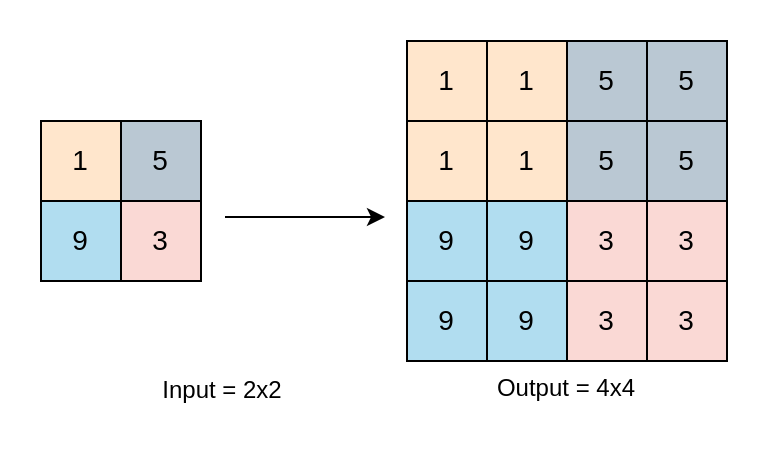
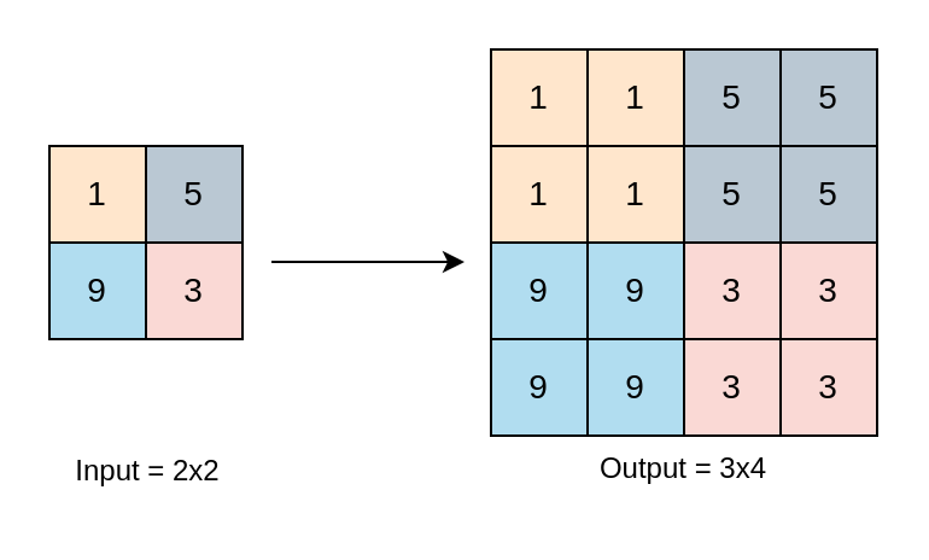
- <mxCell id="24" value="Output = 4x4" style="text;html=1;strokeColor=none;fillColor=none;align=center;verticalAlign=middle;whiteSpace=wrap;rounded=0;" vertex="1" parent="1"><mxGeometry x="243" y="179" width="80" height="30" as="geometry" /></mxCell>
+ <mxCell id="24" value="Output = 3x4" style="text;html=1;strokeColor=none;fillColor=none;align=center;verticalAlign=middle;whiteSpace=wrap;rounded=0;" vertex="1" parent="1"><mxGeometry x="243" y="179" width="80" height="30" as="geometry" /></mxCell>
- <mxCell id="23" value="Input = 2x2" style="text;html=1;strokeColor=none;fillColor=none;align=center;verticalAlign=middle;whiteSpace=wrap;rounded=0;" vertex="1" parent="1"><mxGeometry x="76" y="180" width="70" height="30" as="geometry" /></mxCell>
+ <mxCell id="23" value="Input = 2x2" style="text;html=1;strokeColor=none;fillColor=none;align=center;verticalAlign=middle;whiteSpace=wrap;rounded=0;" vertex="1" parent="1"><mxGeometry x="26" y="180" width="70" height="30" as="geometry" /></mxCell>
